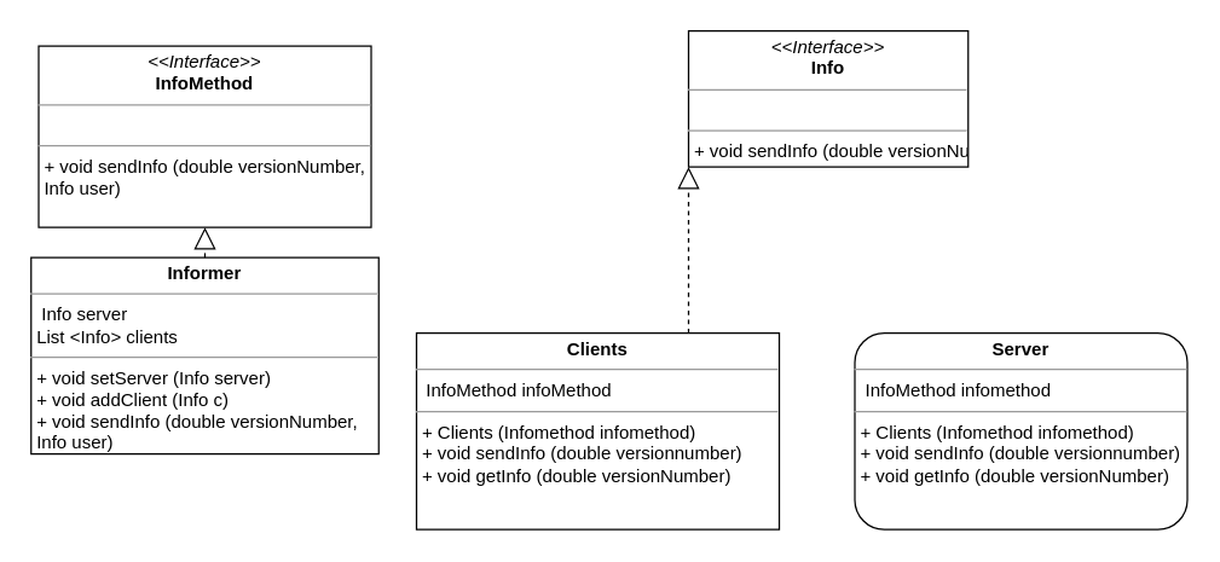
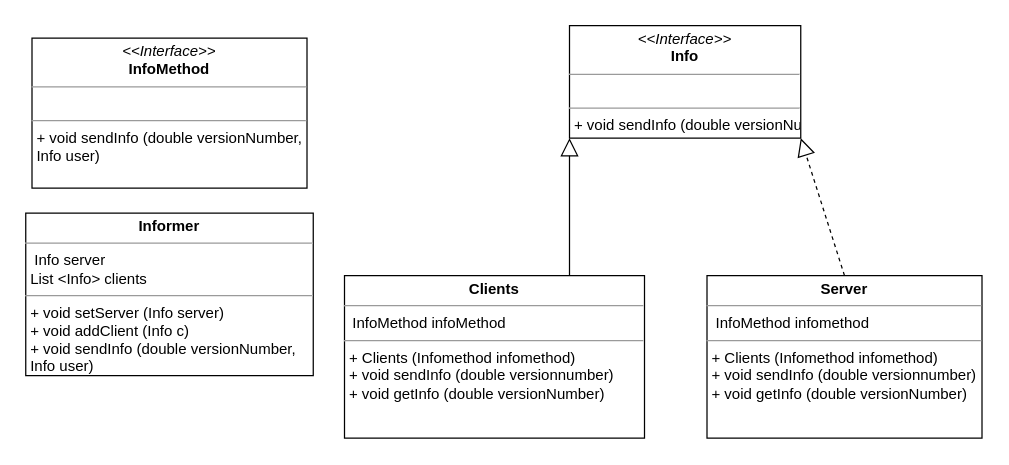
- <mxCell id="9" value="" style="endArrow=block;dashed=1;endFill=0;endSize=12;html=1;rounded=0;entryX=0.5;entryY=1;entryDx=0;entryDy=0;exitX=0.5;exitY=0;exitDx=0;exitDy=0;" edge="1" parent="1" source="4" target="3"><mxGeometry width="160" relative="1" as="geometry"><mxPoint y="180" as="sourcePoint" x="-25" /><mxPoint x="135" y="180" as="targetPoint" /></mxGeometry></mxCell>
- <mxCell id="7" value="" style="endArrow=block;dashed=1;endFill=0;endSize=12;html=1;rounded=0;entryX=0;entryY=1;entryDx=0;entryDy=0;exitX=0.75;exitY=0;exitDx=0;exitDy=0;" edge="1" parent="1" source="5" target="2"><mxGeometry width="160" relative="1" as="geometry"><mxPoint x="305" y="420" as="sourcePoint" /><mxPoint x="465" y="420" as="targetPoint" /></mxGeometry></mxCell>
+ <mxCell id="7" value="" style="endArrow=block;dashed=0;endFill=0;endSize=12;html=1;rounded=0;entryX=0;entryY=1;entryDx=0;entryDy=0;exitX=0.75;exitY=0;exitDx=0;exitDy=0;" edge="1" parent="1" source="5" target="2"><mxGeometry width="160" relative="1" as="geometry"><mxPoint x="305" y="420" as="sourcePoint" /><mxPoint x="465" y="420" as="targetPoint" /></mxGeometry></mxCell>
+ <mxCell id="8" value="" style="endArrow=block;dashed=1;endFill=0;endSize=12;html=1;rounded=0;entryX=1;entryY=1;entryDx=0;entryDy=0;exitX=0.5;exitY=0;exitDx=0;exitDy=0;" edge="1" parent="1" source="6" target="2"><mxGeometry width="160" relative="1" as="geometry"><mxPoint x="125" y="490" as="sourcePoint" /><mxPoint x="285" y="490" as="targetPoint" /></mxGeometry></mxCell>
- <mxCell id="6" value="&lt;p style=&quot;margin:0px;margin-top:4px;text-align:center;&quot;&gt;&lt;b&gt;Server&lt;/b&gt;&lt;/p&gt;&lt;hr size=&quot;1&quot;&gt;&lt;p style=&quot;margin:0px;margin-left:4px;&quot;&gt;&amp;nbsp;InfoMethod infomethod&lt;/p&gt;&lt;hr size=&quot;1&quot;&gt;&lt;p style=&quot;margin: 0px 0px 0px 4px;&quot;&gt;+ Clients (Infomethod infomethod&lt;span style=&quot;background-color: initial;&quot;&gt;)&lt;/span&gt;&lt;/p&gt;&lt;p style=&quot;margin: 0px 0px 0px 4px;&quot;&gt;&lt;span style=&quot;background-color: initial;&quot;&gt;+ void sendInfo (double versionnumber)&lt;/span&gt;&lt;/p&gt;&lt;p style=&quot;margin: 0px 0px 0px 4px;&quot;&gt;&lt;span style=&quot;background-color: initial;&quot;&gt;+ void getInfo (double versionNumber)&lt;/span&gt;&lt;/p&gt;" style="verticalAlign=top;align=left;overflow=fill;fontSize=12;fontFamily=Helvetica;html=1;rounded=1;" vertex="1" parent="1"><mxGeometry x="565" y="220" width="220" height="130" as="geometry" /></mxCell>
+ <mxCell id="6" value="&lt;p style=&quot;margin:0px;margin-top:4px;text-align:center;&quot;&gt;&lt;b&gt;Server&lt;/b&gt;&lt;/p&gt;&lt;hr size=&quot;1&quot;&gt;&lt;p style=&quot;margin:0px;margin-left:4px;&quot;&gt;&amp;nbsp;InfoMethod infomethod&lt;/p&gt;&lt;hr size=&quot;1&quot;&gt;&lt;p style=&quot;margin: 0px 0px 0px 4px;&quot;&gt;+ Clients (Infomethod infomethod&lt;span style=&quot;background-color: initial;&quot;&gt;)&lt;/span&gt;&lt;/p&gt;&lt;p style=&quot;margin: 0px 0px 0px 4px;&quot;&gt;&lt;span style=&quot;background-color: initial;&quot;&gt;+ void sendInfo (double versionnumber)&lt;/span&gt;&lt;/p&gt;&lt;p style=&quot;margin: 0px 0px 0px 4px;&quot;&gt;&lt;span style=&quot;background-color: initial;&quot;&gt;+ void getInfo (double versionNumber)&lt;/span&gt;&lt;/p&gt;" style="verticalAlign=top;align=left;overflow=fill;fontSize=12;fontFamily=Helvetica;html=1;" vertex="1" parent="1"><mxGeometry x="565" y="220" width="220" height="130" as="geometry" /></mxCell>
